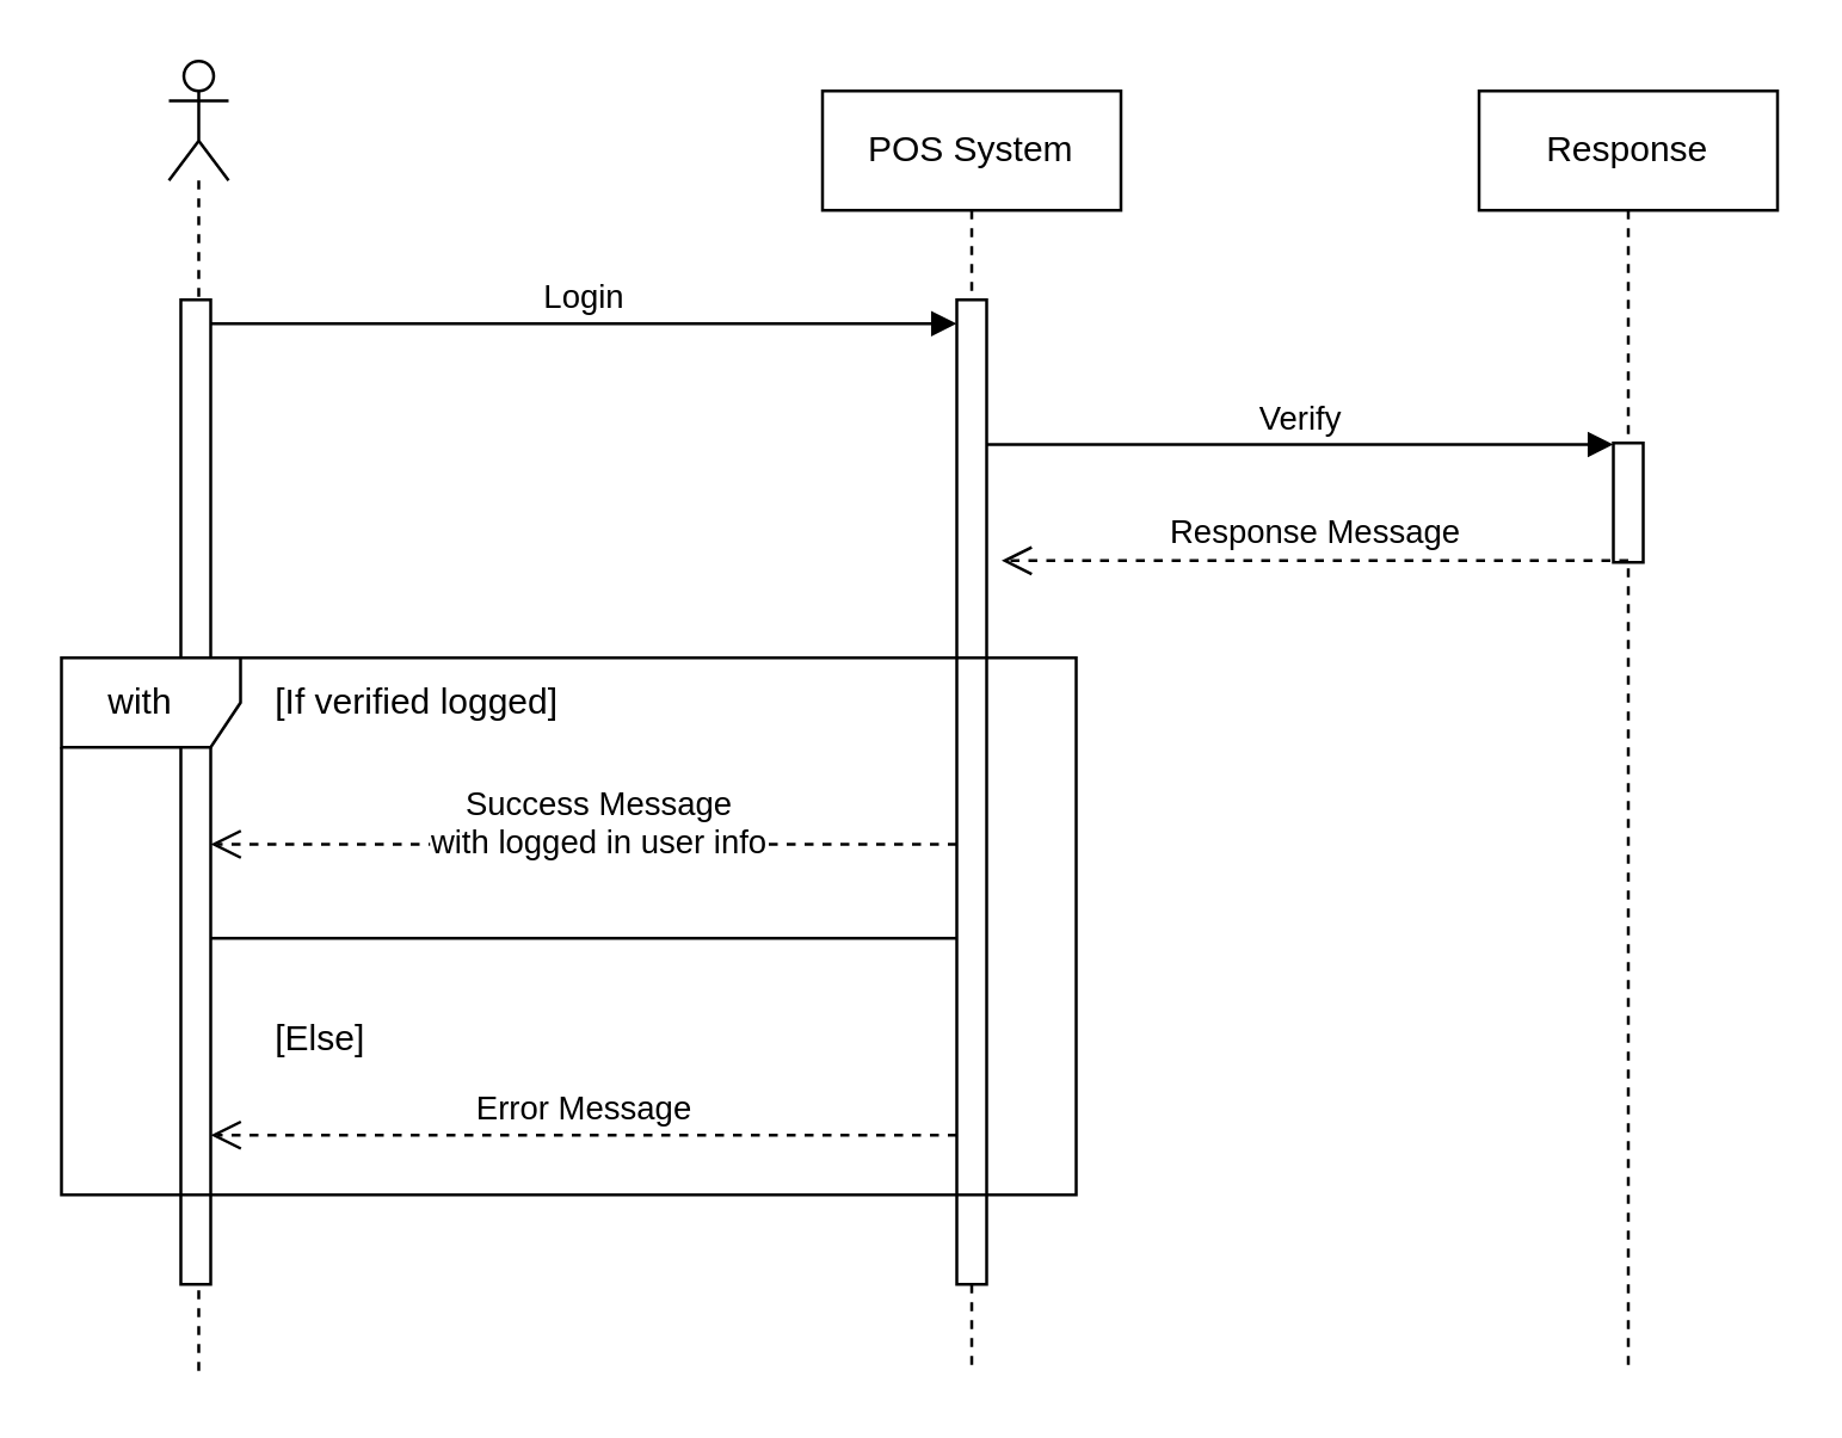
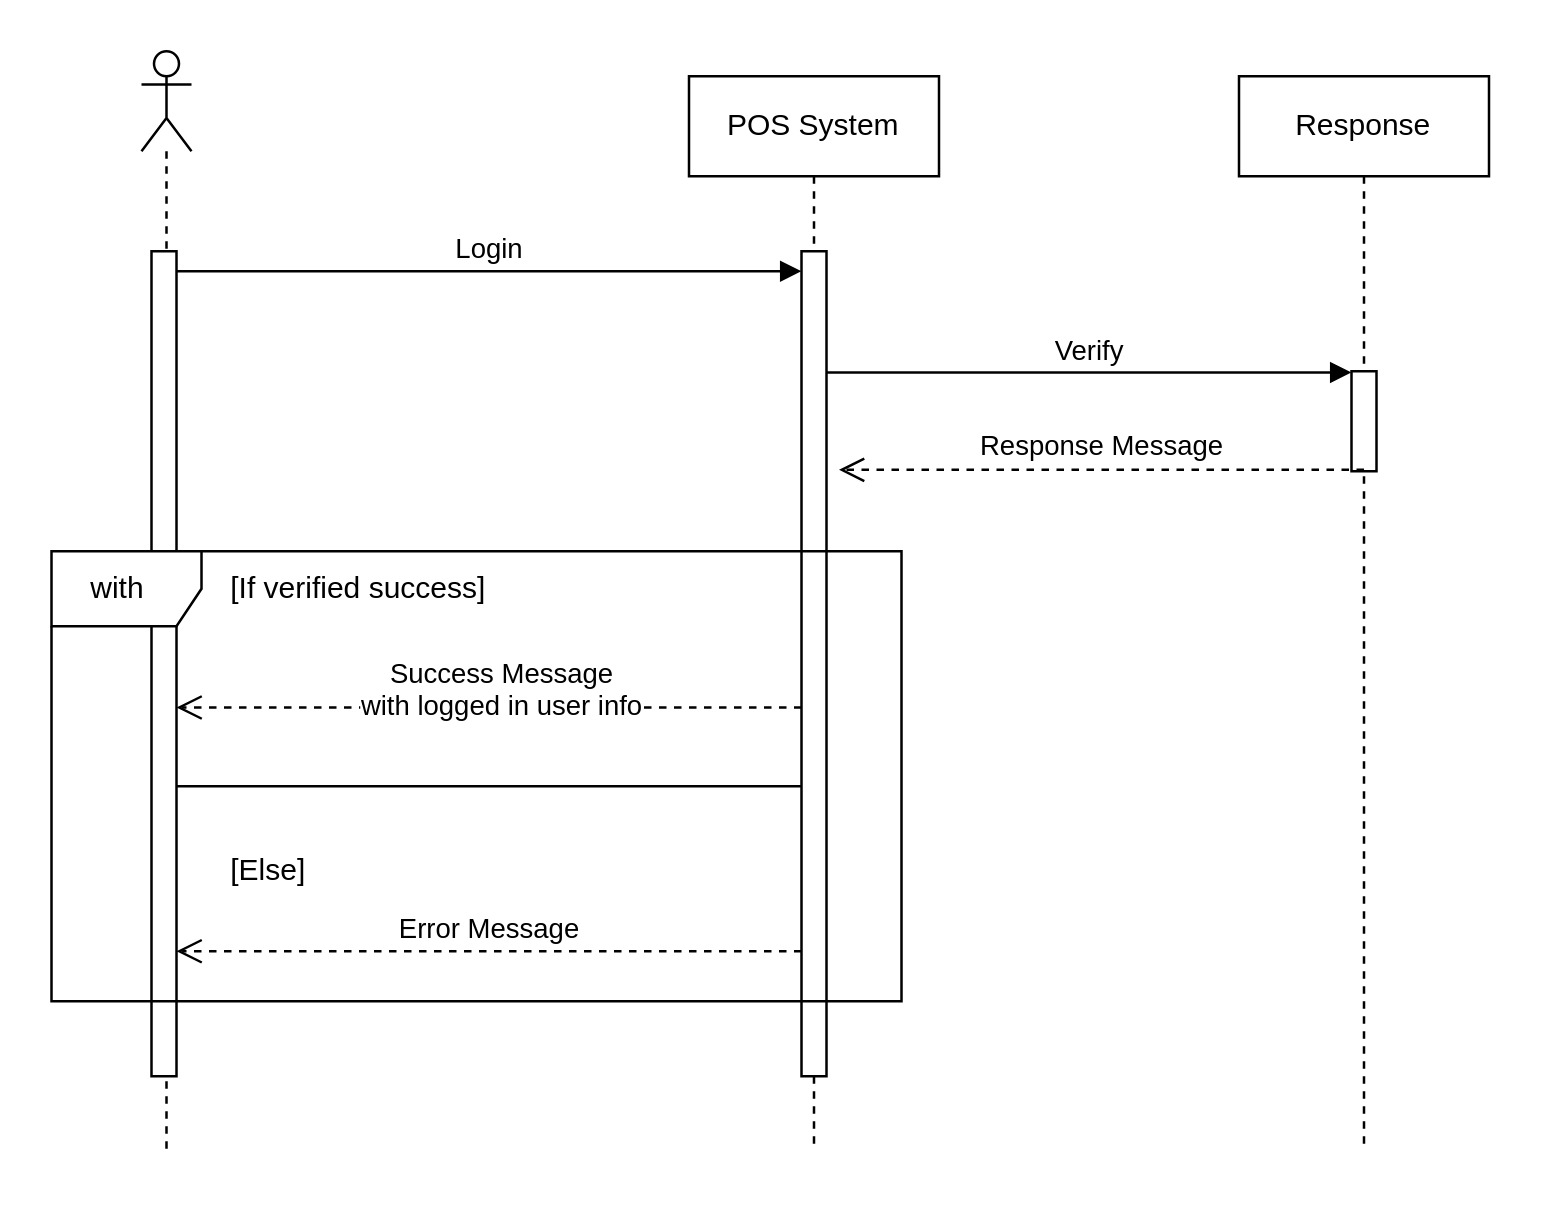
- <mxCell id="15" value="[If verified logged]" style="text;html=1;strokeColor=none;fillColor=none;align=left;verticalAlign=middle;whiteSpace=wrap;rounded=0;" parent="1" vertex="1"><mxGeometry x="90" y="220" width="124" height="30" as="geometry" /></mxCell>
+ <mxCell id="15" value="[If verified success]" style="text;html=1;strokeColor=none;fillColor=none;align=left;verticalAlign=middle;whiteSpace=wrap;rounded=0;" parent="1" vertex="1"><mxGeometry x="90" y="220" width="124" height="30" as="geometry" /></mxCell>
